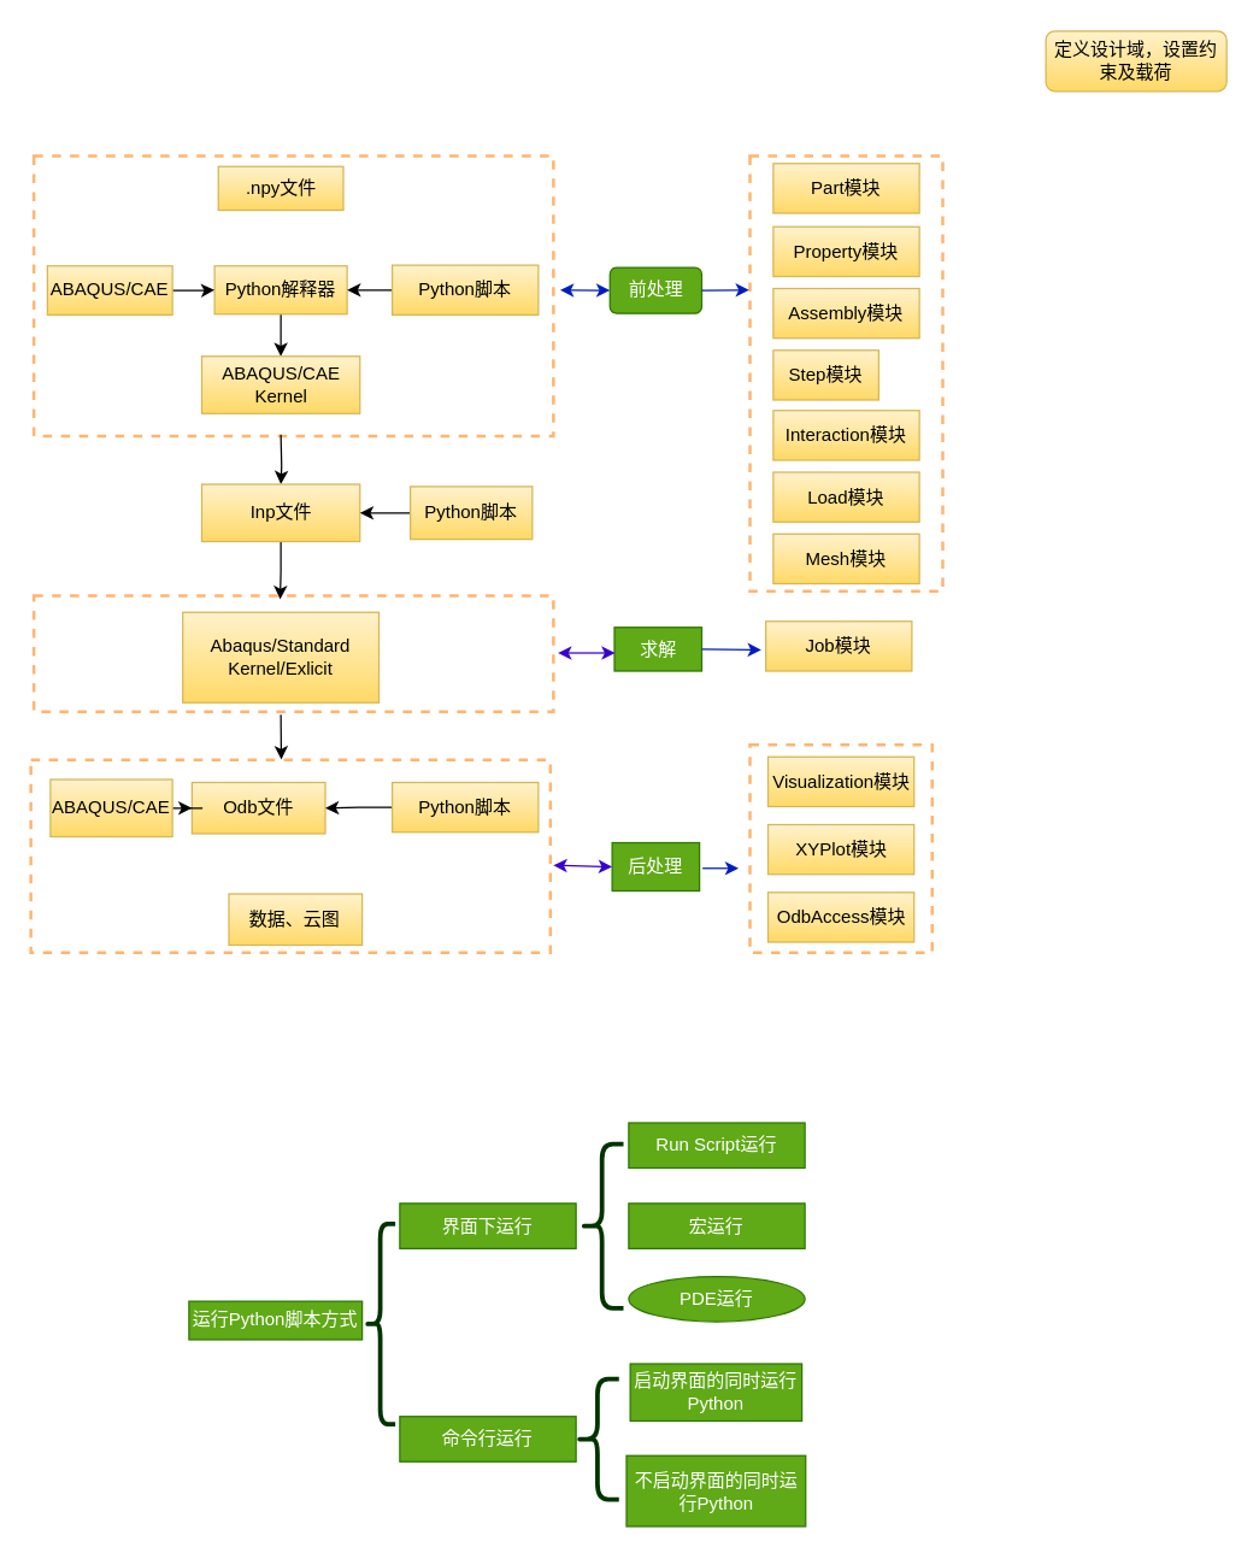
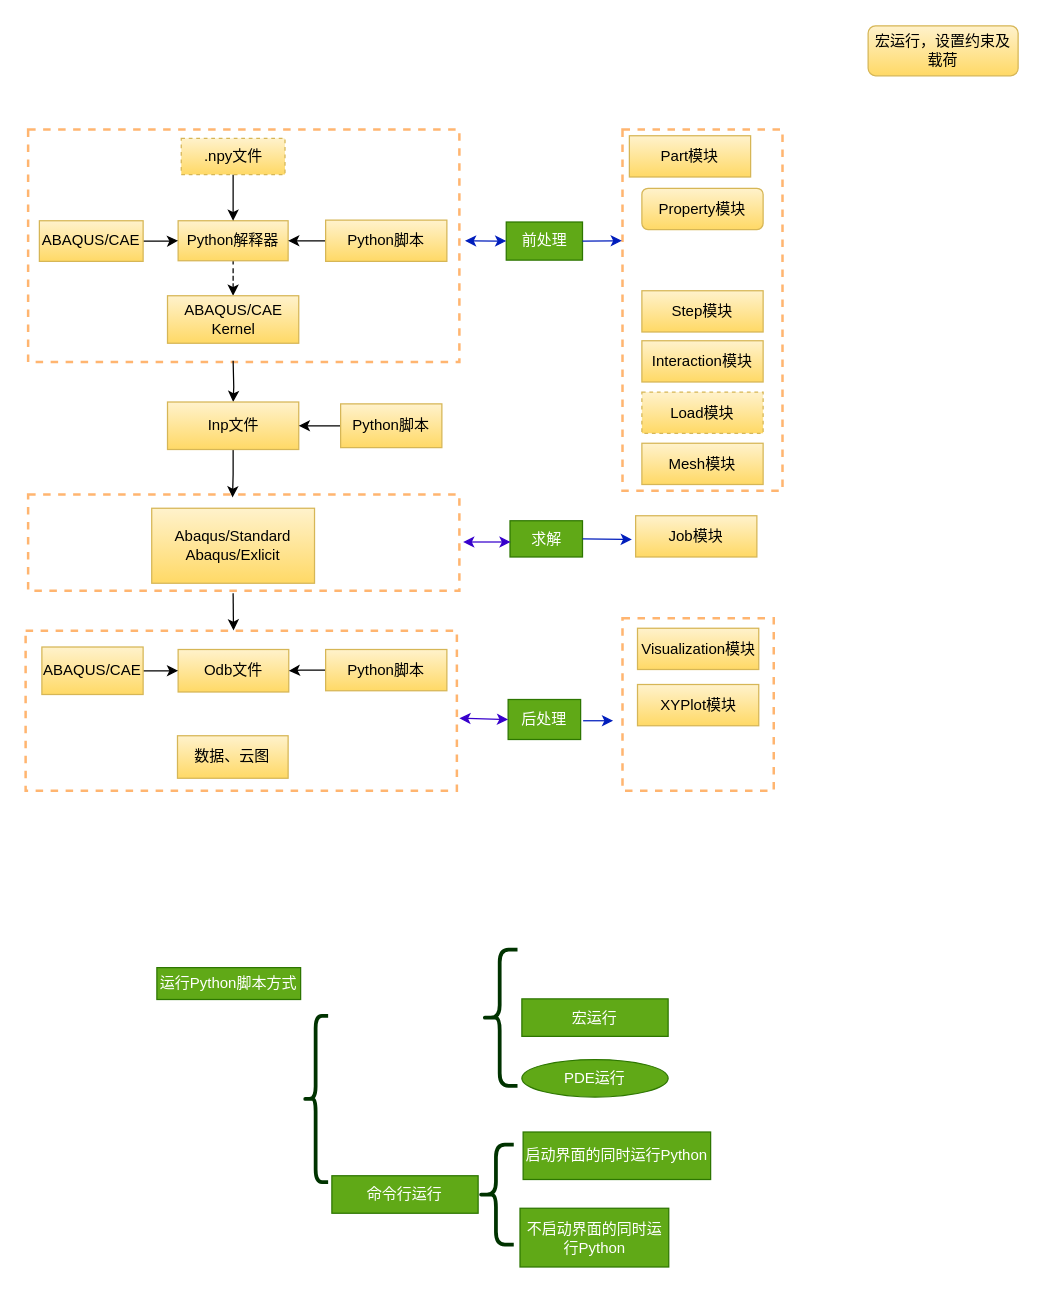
- <mxCell id="3" value="定义设计域，设置约束及载荷" style="rounded=1;whiteSpace=wrap;html=1;fontSize=12;glass=0;strokeWidth=1;shadow=0;fillColor=#fff2cc;strokeColor=#d6b656;gradientColor=#ffd966;" vertex="1" parent="1"><mxGeometry x="694" y="20" width="120" height="40" as="geometry" /></mxCell>
+ <mxCell id="3" value="宏运行，设置约束及载荷" style="rounded=1;whiteSpace=wrap;html=1;fontSize=12;glass=0;strokeWidth=1;shadow=0;fillColor=#fff2cc;strokeColor=#d6b656;gradientColor=#ffd966;" vertex="1" parent="1"><mxGeometry x="694" y="20" width="120" height="40" as="geometry" /></mxCell>
- <mxCell id="7" value=".npy文件" style="rounded=0;whiteSpace=wrap;html=1;gradientColor=#FFD966;fillColor=#FFF2CC;strokeColor=#D6B656;" vertex="1" parent="1"><mxGeometry x="144.5" y="110" width="83" height="29" as="geometry" /></mxCell>
+ <mxCell id="7" value=".npy文件" style="rounded=0;whiteSpace=wrap;html=1;gradientColor=#FFD966;fillColor=#FFF2CC;strokeColor=#D6B656;dashed=1;" vertex="1" parent="1"><mxGeometry x="144.5" y="110" width="83" height="29" as="geometry" /></mxCell>
- <mxCell id="33" value="Part模块" style="rounded=0;whiteSpace=wrap;html=1;gradientColor=#FFD966;fillColor=#FFF2CC;strokeColor=#D6B656;" vertex="1" parent="1"><mxGeometry x="513" y="108" width="97" height="33" as="geometry" /></mxCell>
+ <mxCell id="33" value="Part模块" style="rounded=0;whiteSpace=wrap;html=1;gradientColor=#FFD966;fillColor=#FFF2CC;strokeColor=#D6B656;" vertex="1" parent="1"><mxGeometry x="503" y="108" width="97" height="33" as="geometry" /></mxCell>
+ <mxCell id="6" value="" style="edgeStyle=orthogonalEdgeStyle;rounded=0;orthogonalLoop=1;jettySize=auto;html=1;" edge="1" parent="1" source="7" target="5"><mxGeometry relative="1" as="geometry" /></mxCell>
- <mxCell id="34" value="Property模块" style="rounded=0;whiteSpace=wrap;html=1;gradientColor=#FFD966;fillColor=#FFF2CC;strokeColor=#D6B656;" vertex="1" parent="1"><mxGeometry x="513" y="150" width="97" height="33" as="geometry" /></mxCell>
+ <mxCell id="34" value="Property模块" style="whiteSpace=wrap;html=1;gradientColor=#FFD966;fillColor=#FFF2CC;strokeColor=#D6B656;rounded=1;" vertex="1" parent="1"><mxGeometry x="513" y="150" width="97" height="33" as="geometry" /></mxCell>
- <mxCell id="28" value="前处理" style="whiteSpace=wrap;html=1;fillColor=#60a917;strokeColor=#2D7600;fontColor=#ffffff;rounded=1;" vertex="1" parent="1"><mxGeometry x="404.5" y="177" width="61" height="30.5" as="geometry" /></mxCell>
+ <mxCell id="28" value="前处理" style="rounded=0;whiteSpace=wrap;html=1;fillColor=#60a917;strokeColor=#2D7600;fontColor=#ffffff;" vertex="1" parent="1"><mxGeometry x="404.5" y="177" width="61" height="30.5" as="geometry" /></mxCell>
- <mxCell id="35" value="Assembly模块" style="rounded=0;whiteSpace=wrap;html=1;gradientColor=#FFD966;fillColor=#FFF2CC;strokeColor=#D6B656;" vertex="1" parent="1"><mxGeometry x="513" y="191" width="97" height="33" as="geometry" /></mxCell>
- <mxCell id="4" value="" style="edgeStyle=orthogonalEdgeStyle;rounded=0;orthogonalLoop=1;jettySize=auto;html=1;" edge="1" parent="1" source="5" target="13"><mxGeometry relative="1" as="geometry" /></mxCell>
+ <mxCell id="4" value="" style="edgeStyle=orthogonalEdgeStyle;rounded=0;orthogonalLoop=1;jettySize=auto;html=1;dashed=1;" edge="1" parent="1" source="5" target="13"><mxGeometry relative="1" as="geometry" /></mxCell>
- <mxCell id="36" value="Step模块" style="rounded=0;whiteSpace=wrap;html=1;gradientColor=#FFD966;fillColor=#FFF2CC;strokeColor=#D6B656;" vertex="1" parent="1"><mxGeometry x="513" y="232" width="70" height="33" as="geometry" /></mxCell>
+ <mxCell id="36" value="Step模块" style="rounded=0;whiteSpace=wrap;html=1;gradientColor=#FFD966;fillColor=#FFF2CC;strokeColor=#D6B656;" vertex="1" parent="1"><mxGeometry x="513" y="232" width="97" height="33" as="geometry" /></mxCell>
- <mxCell id="38" value="Load模块" style="rounded=0;whiteSpace=wrap;html=1;gradientColor=#FFD966;fillColor=#FFF2CC;strokeColor=#D6B656;" vertex="1" parent="1"><mxGeometry x="513" y="313" width="97" height="33" as="geometry" /></mxCell>
+ <mxCell id="38" value="Load模块" style="rounded=0;whiteSpace=wrap;html=1;gradientColor=#FFD966;fillColor=#FFF2CC;strokeColor=#D6B656;dashed=1;" vertex="1" parent="1"><mxGeometry x="513" y="313" width="97" height="33" as="geometry" /></mxCell>
- <mxCell id="18" value="Abaqus/Standard&lt;br&gt;Kernel/Exlicit" style="rounded=0;whiteSpace=wrap;html=1;gradientColor=#FFD966;fillColor=#FFF2CC;strokeColor=#D6B656;" vertex="1" parent="1"><mxGeometry x="120.87" y="406" width="130.25" height="60" as="geometry" /></mxCell>
+ <mxCell id="18" value="Abaqus/Standard&lt;br&gt;Abaqus/Exlicit" style="rounded=0;whiteSpace=wrap;html=1;gradientColor=#FFD966;fillColor=#FFF2CC;strokeColor=#D6B656;" vertex="1" parent="1"><mxGeometry x="120.87" y="406" width="130.25" height="60" as="geometry" /></mxCell>
- <mxCell id="21" value="Odb文件" style="rounded=0;whiteSpace=wrap;html=1;gradientColor=#FFD966;fillColor=#FFF2CC;strokeColor=#D6B656;" vertex="1" parent="1"><mxGeometry x="127" y="519" width="88.51" height="34" as="geometry" /></mxCell>
+ <mxCell id="21" value="Odb文件" style="rounded=0;whiteSpace=wrap;html=1;gradientColor=#FFD966;fillColor=#FFF2CC;strokeColor=#D6B656;" vertex="1" parent="1"><mxGeometry x="142" y="519" width="88.51" height="34" as="geometry" /></mxCell>
- <mxCell id="49" value="OdbAccess模块" style="rounded=0;whiteSpace=wrap;html=1;gradientColor=#FFD966;fillColor=#FFF2CC;strokeColor=#D6B656;" vertex="1" parent="1"><mxGeometry x="509.5" y="592" width="97" height="33" as="geometry" /></mxCell>
- <mxCell id="26" value="数据、云图" style="rounded=0;whiteSpace=wrap;html=1;gradientColor=#FFD966;fillColor=#FFF2CC;strokeColor=#D6B656;" vertex="1" parent="1"><mxGeometry x="151.49" y="593" width="88.51" height="34" as="geometry" /></mxCell>
+ <mxCell id="26" value="数据、云图" style="rounded=0;whiteSpace=wrap;html=1;gradientColor=#FFD966;fillColor=#FFF2CC;strokeColor=#D6B656;" vertex="1" parent="1"><mxGeometry x="141.49" y="588" width="88.51" height="34" as="geometry" /></mxCell>
- <mxCell id="56" value="Run Script运行" style="rounded=0;whiteSpace=wrap;html=1;fillColor=#60a917;strokeColor=#2D7600;fontColor=#ffffff;" vertex="1" parent="1"><mxGeometry x="417" y="745" width="117" height="30" as="geometry" /></mxCell>
- <mxCell id="53" value="界面下运行" style="rounded=0;whiteSpace=wrap;html=1;fillColor=#60a917;strokeColor=#2D7600;fontColor=#ffffff;" vertex="1" parent="1"><mxGeometry x="265" y="798.5" width="117" height="30" as="geometry" /></mxCell>
- <mxCell id="52" value="运行Python脚本方式" style="rounded=0;whiteSpace=wrap;html=1;fillColor=#60a917;strokeColor=#2D7600;fontColor=#ffffff;" vertex="1" parent="1"><mxGeometry x="125" y="863.5" width="115" height="25.5" as="geometry" /></mxCell>
+ <mxCell id="52" value="运行Python脚本方式" style="rounded=0;whiteSpace=wrap;html=1;fillColor=#60a917;strokeColor=#2D7600;fontColor=#ffffff;" vertex="1" parent="1"><mxGeometry x="125" y="773.5" width="115" height="25.5" as="geometry" /></mxCell>
- <mxCell id="60" value="启动界面的同时运行Python" style="rounded=0;whiteSpace=wrap;html=1;fillColor=#60a917;strokeColor=#2D7600;fontColor=#ffffff;" vertex="1" parent="1"><mxGeometry x="418" y="905" width="114" height="38" as="geometry" /></mxCell>
+ <mxCell id="60" value="启动界面的同时运行Python" style="rounded=0;whiteSpace=wrap;html=1;fillColor=#60a917;strokeColor=#2D7600;fontColor=#ffffff;" vertex="1" parent="1"><mxGeometry x="418" y="905" width="150" height="38" as="geometry" /></mxCell>
